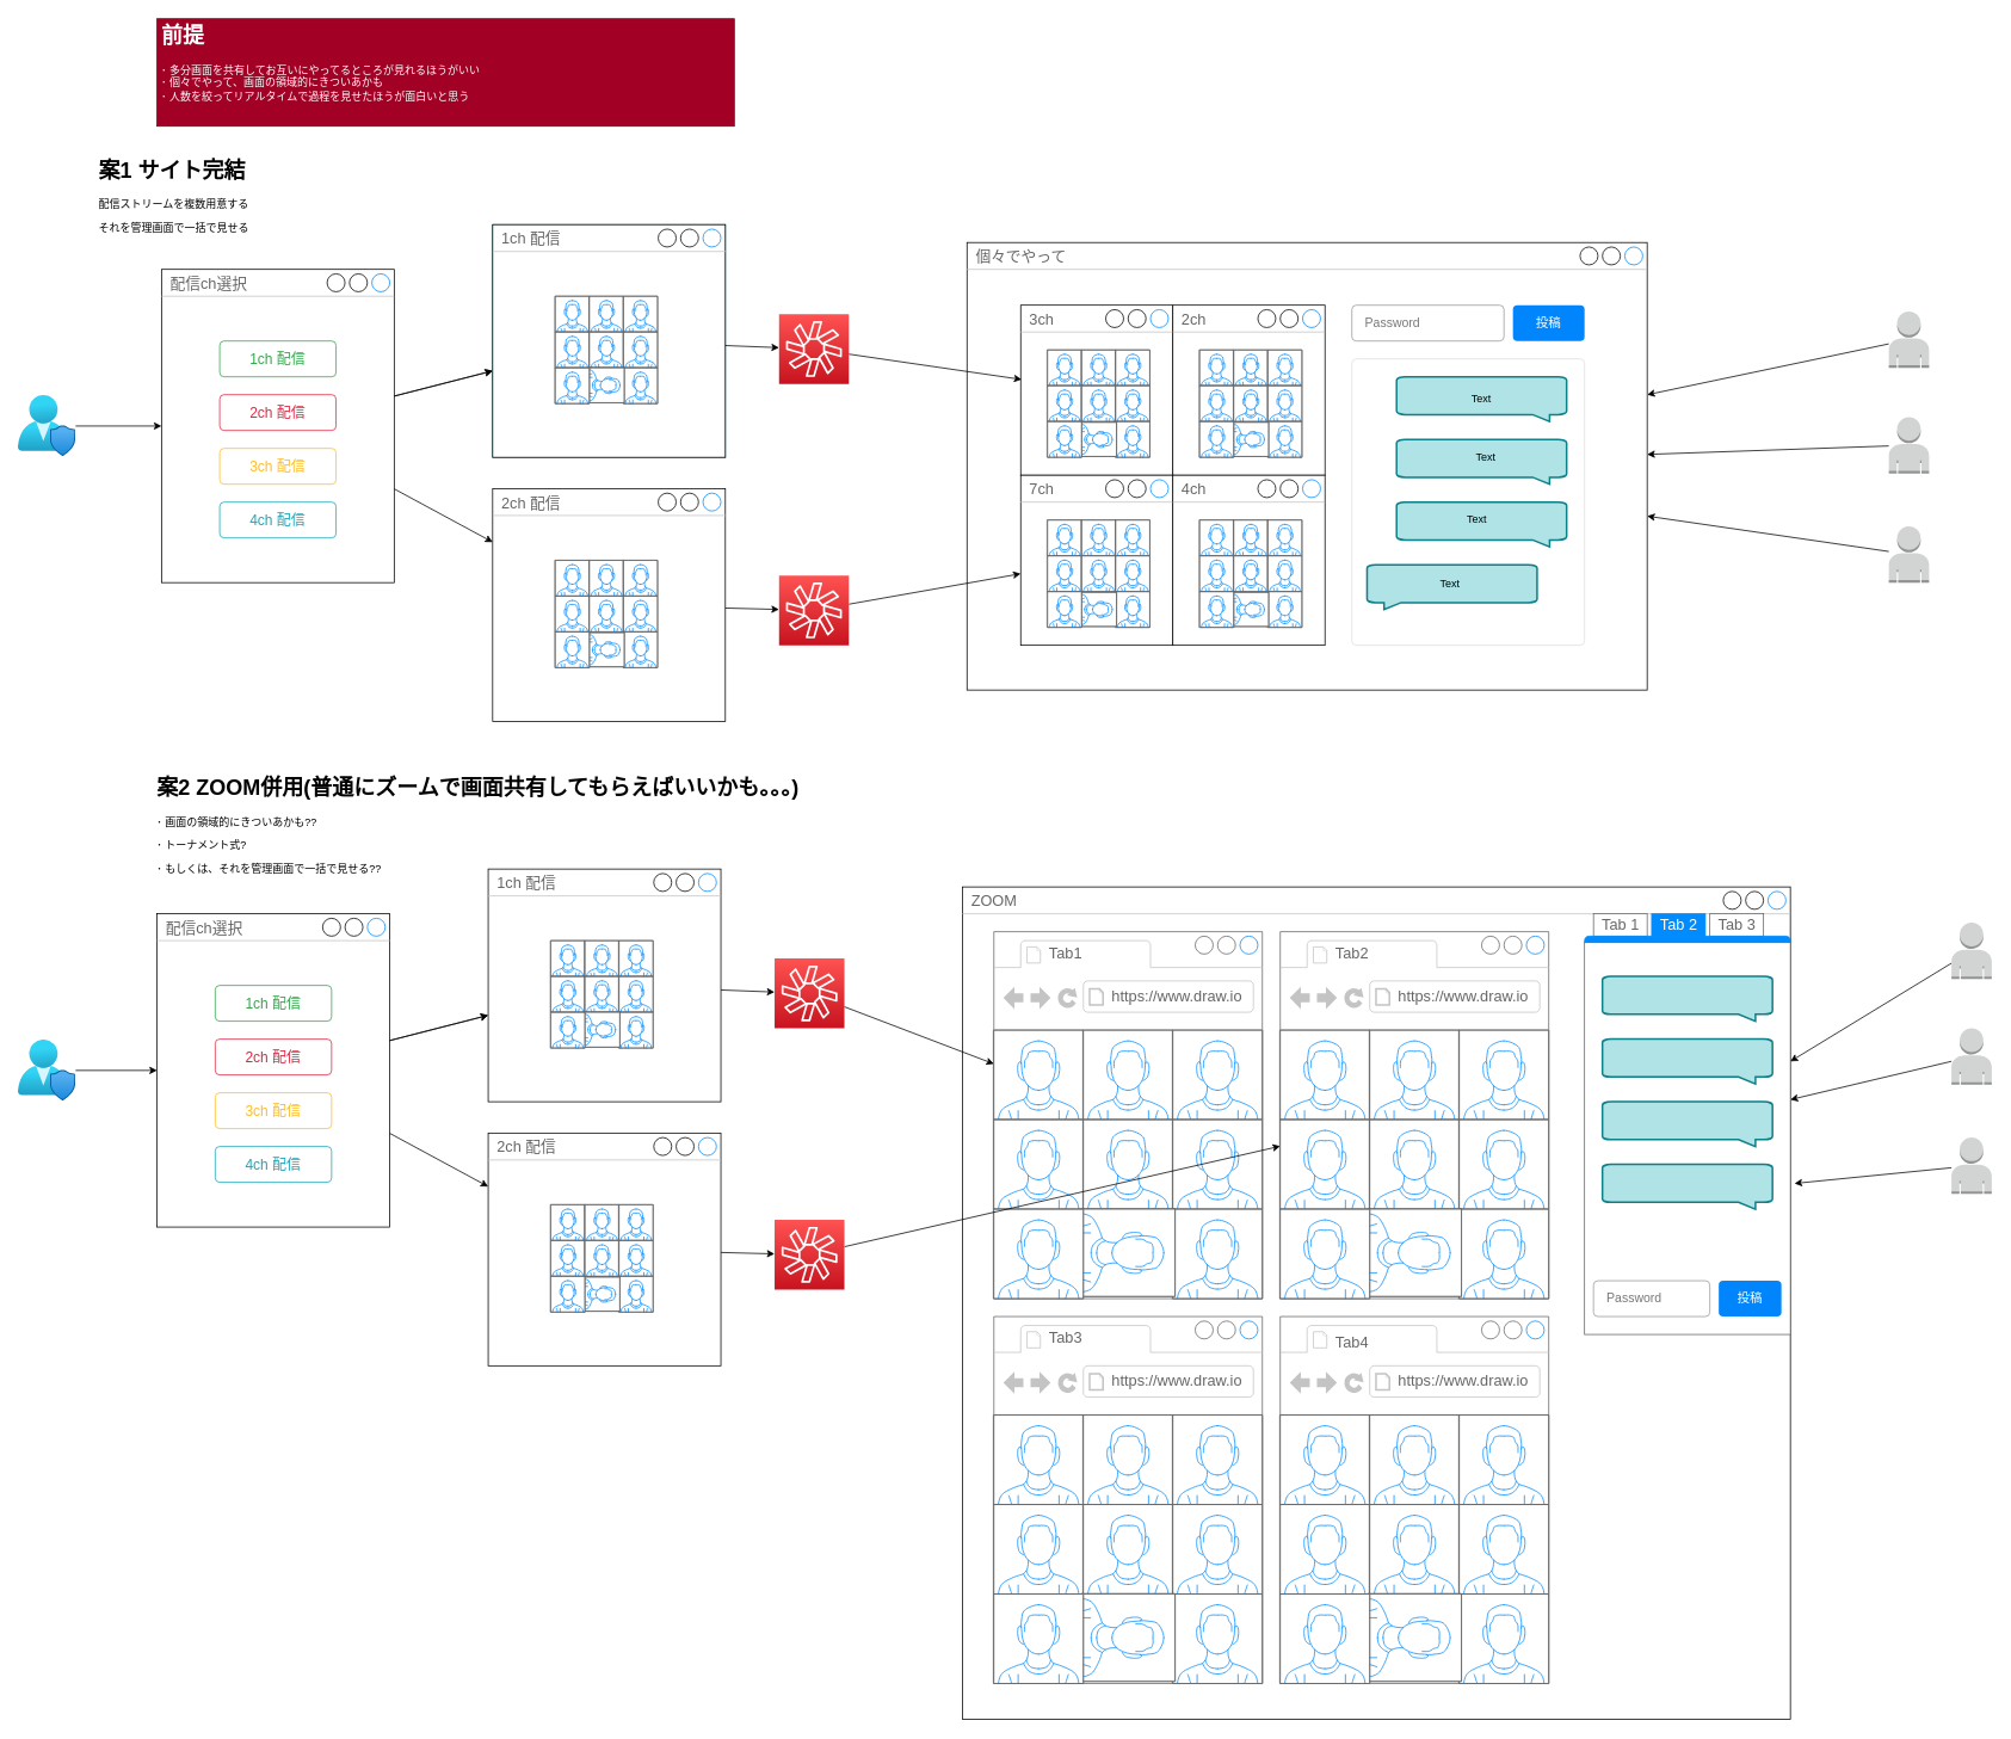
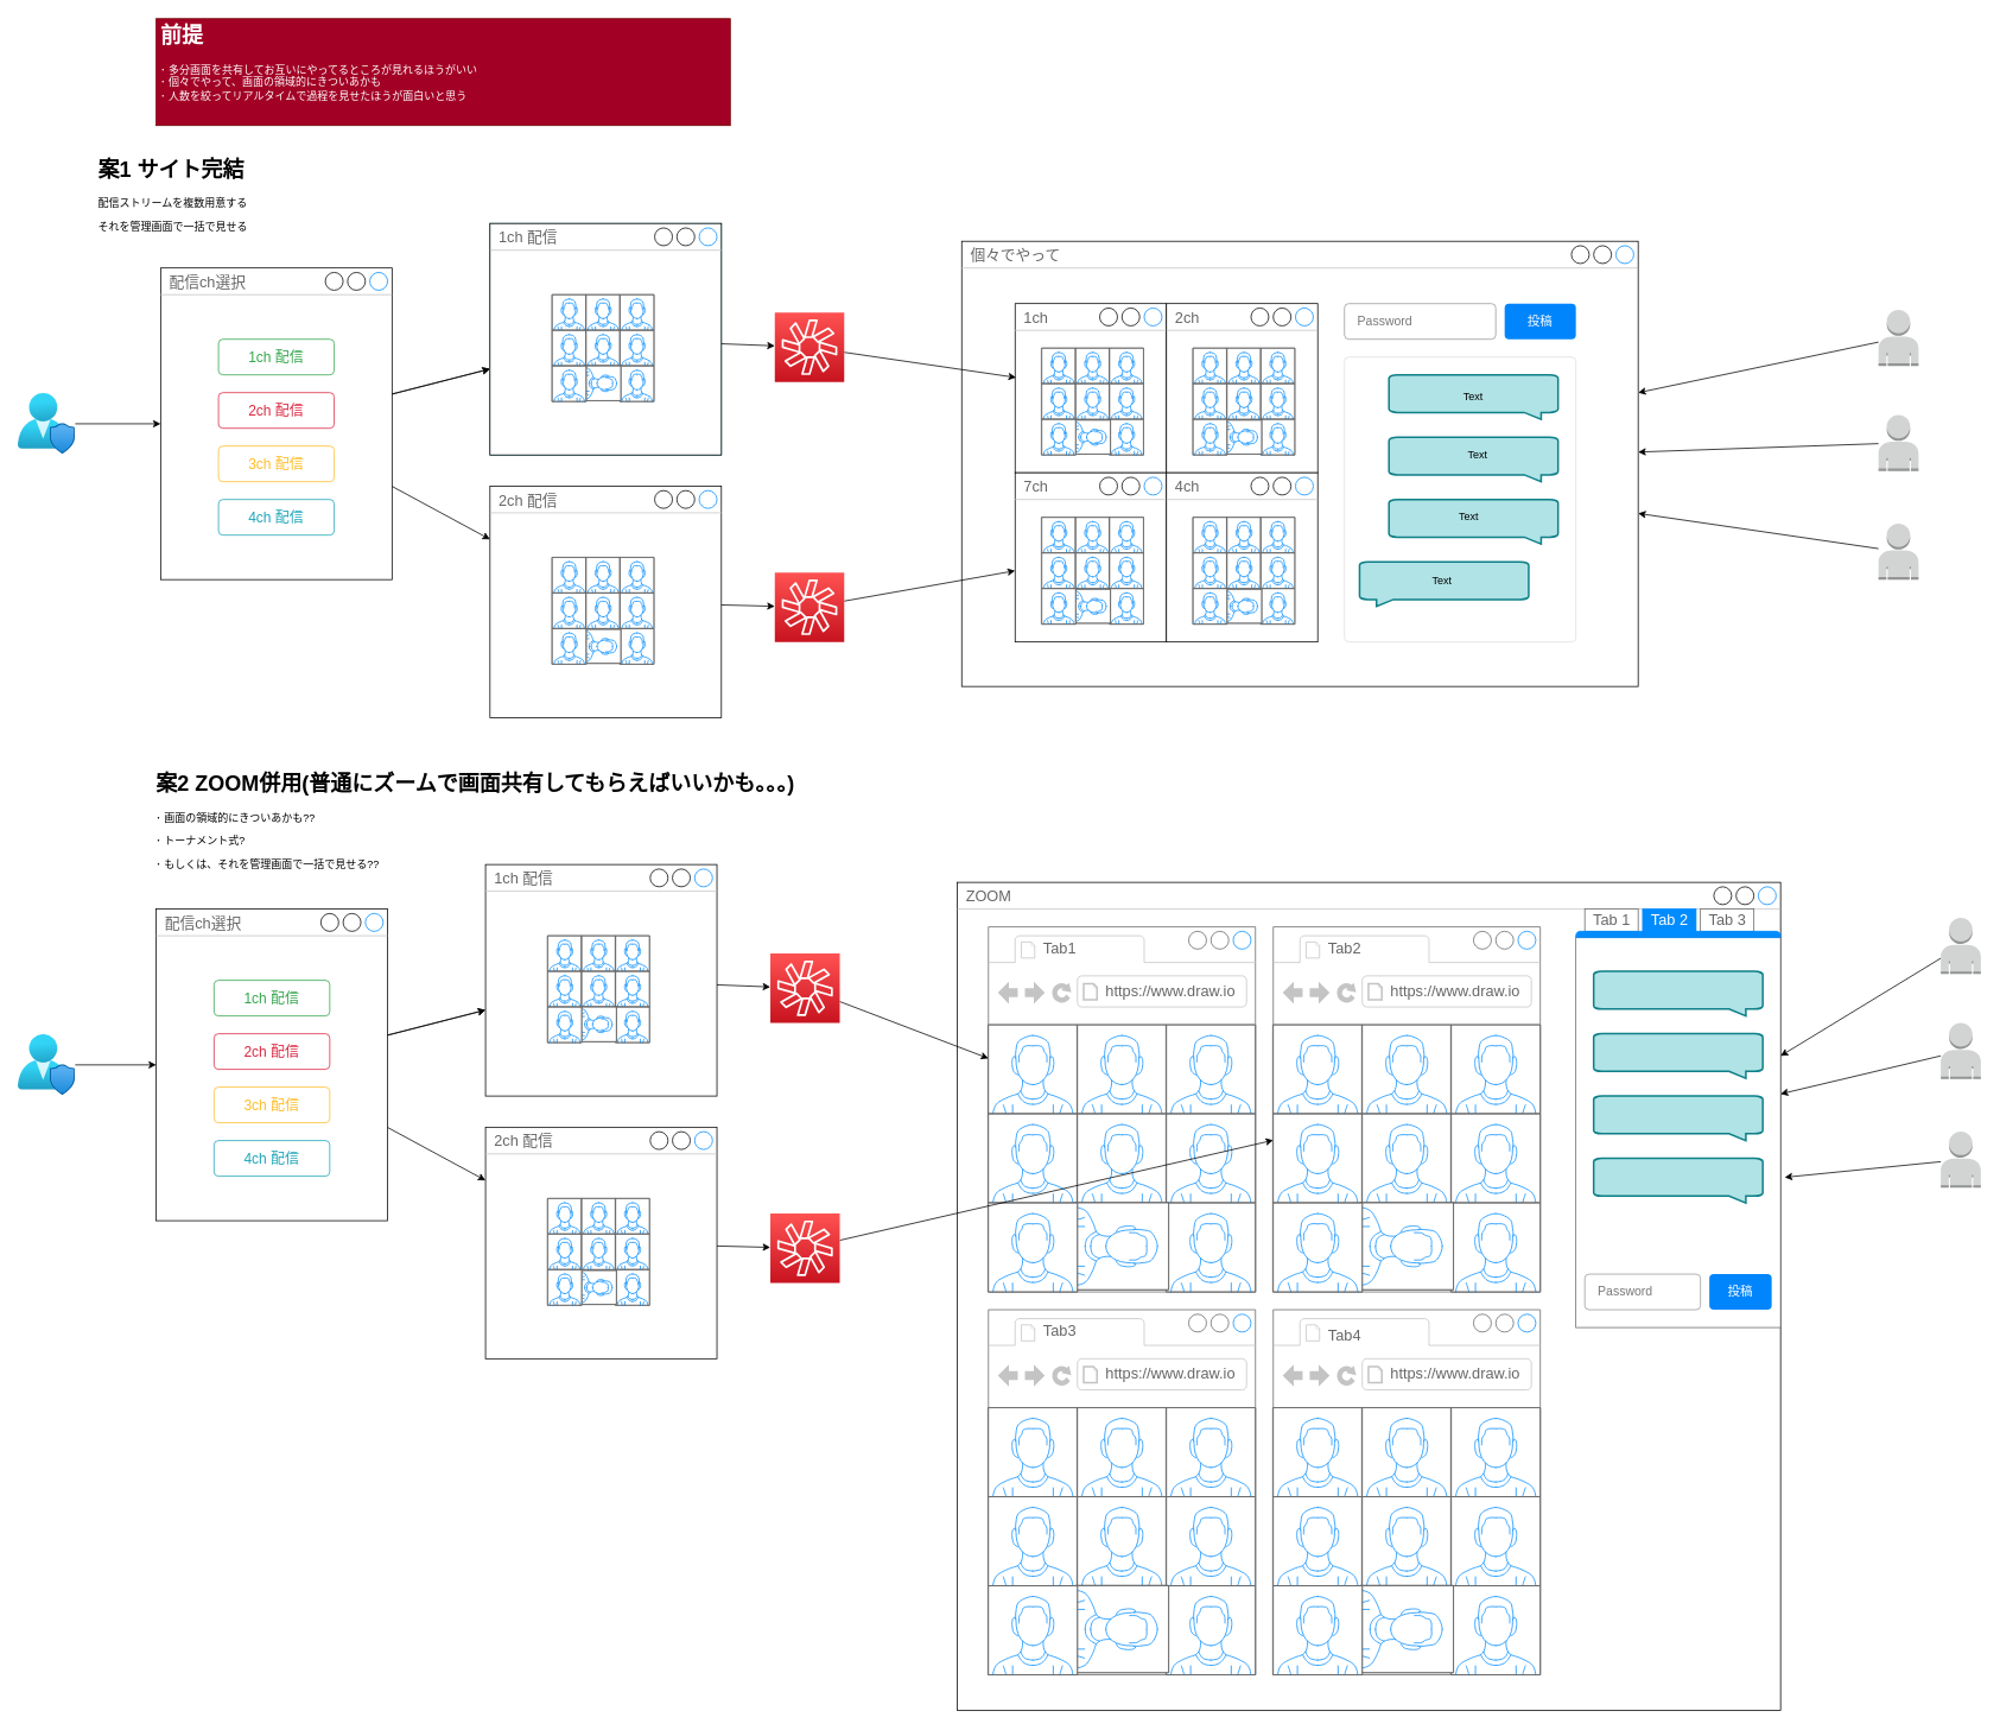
- <mxCell id="19" value="3ch" style="strokeWidth=1;shadow=0;dashed=0;align=center;html=1;shape=mxgraph.mockup.containers.window;align=left;verticalAlign=top;spacingLeft=8;strokeColor2=#008cff;strokeColor3=#c4c4c4;fontColor=#666666;mainText=;fontSize=17;labelBackgroundColor=none;" vertex="1" parent="18"><mxGeometry width="170" height="190" as="geometry" /></mxCell>
+ <mxCell id="19" value="1ch" style="strokeWidth=1;shadow=0;dashed=0;align=center;html=1;shape=mxgraph.mockup.containers.window;align=left;verticalAlign=top;spacingLeft=8;strokeColor2=#008cff;strokeColor3=#c4c4c4;fontColor=#666666;mainText=;fontSize=17;labelBackgroundColor=none;" vertex="1" parent="18"><mxGeometry width="170" height="190" as="geometry" /></mxCell>
